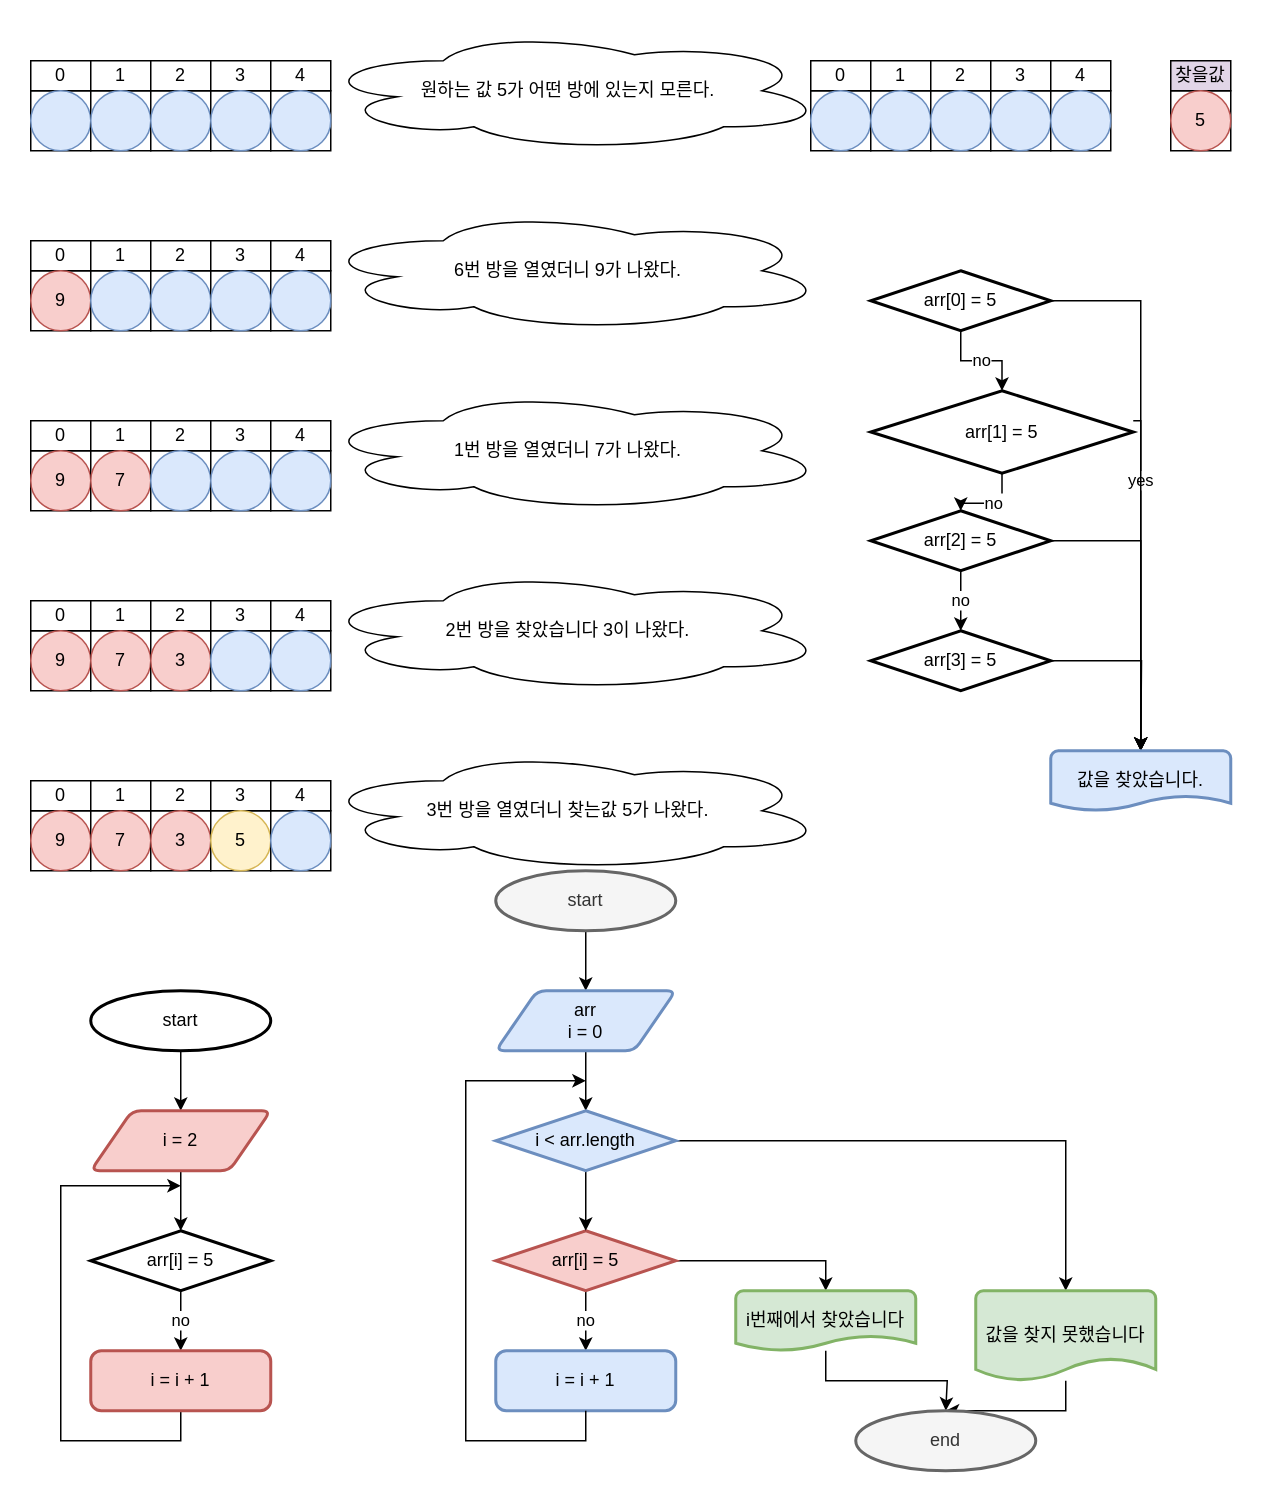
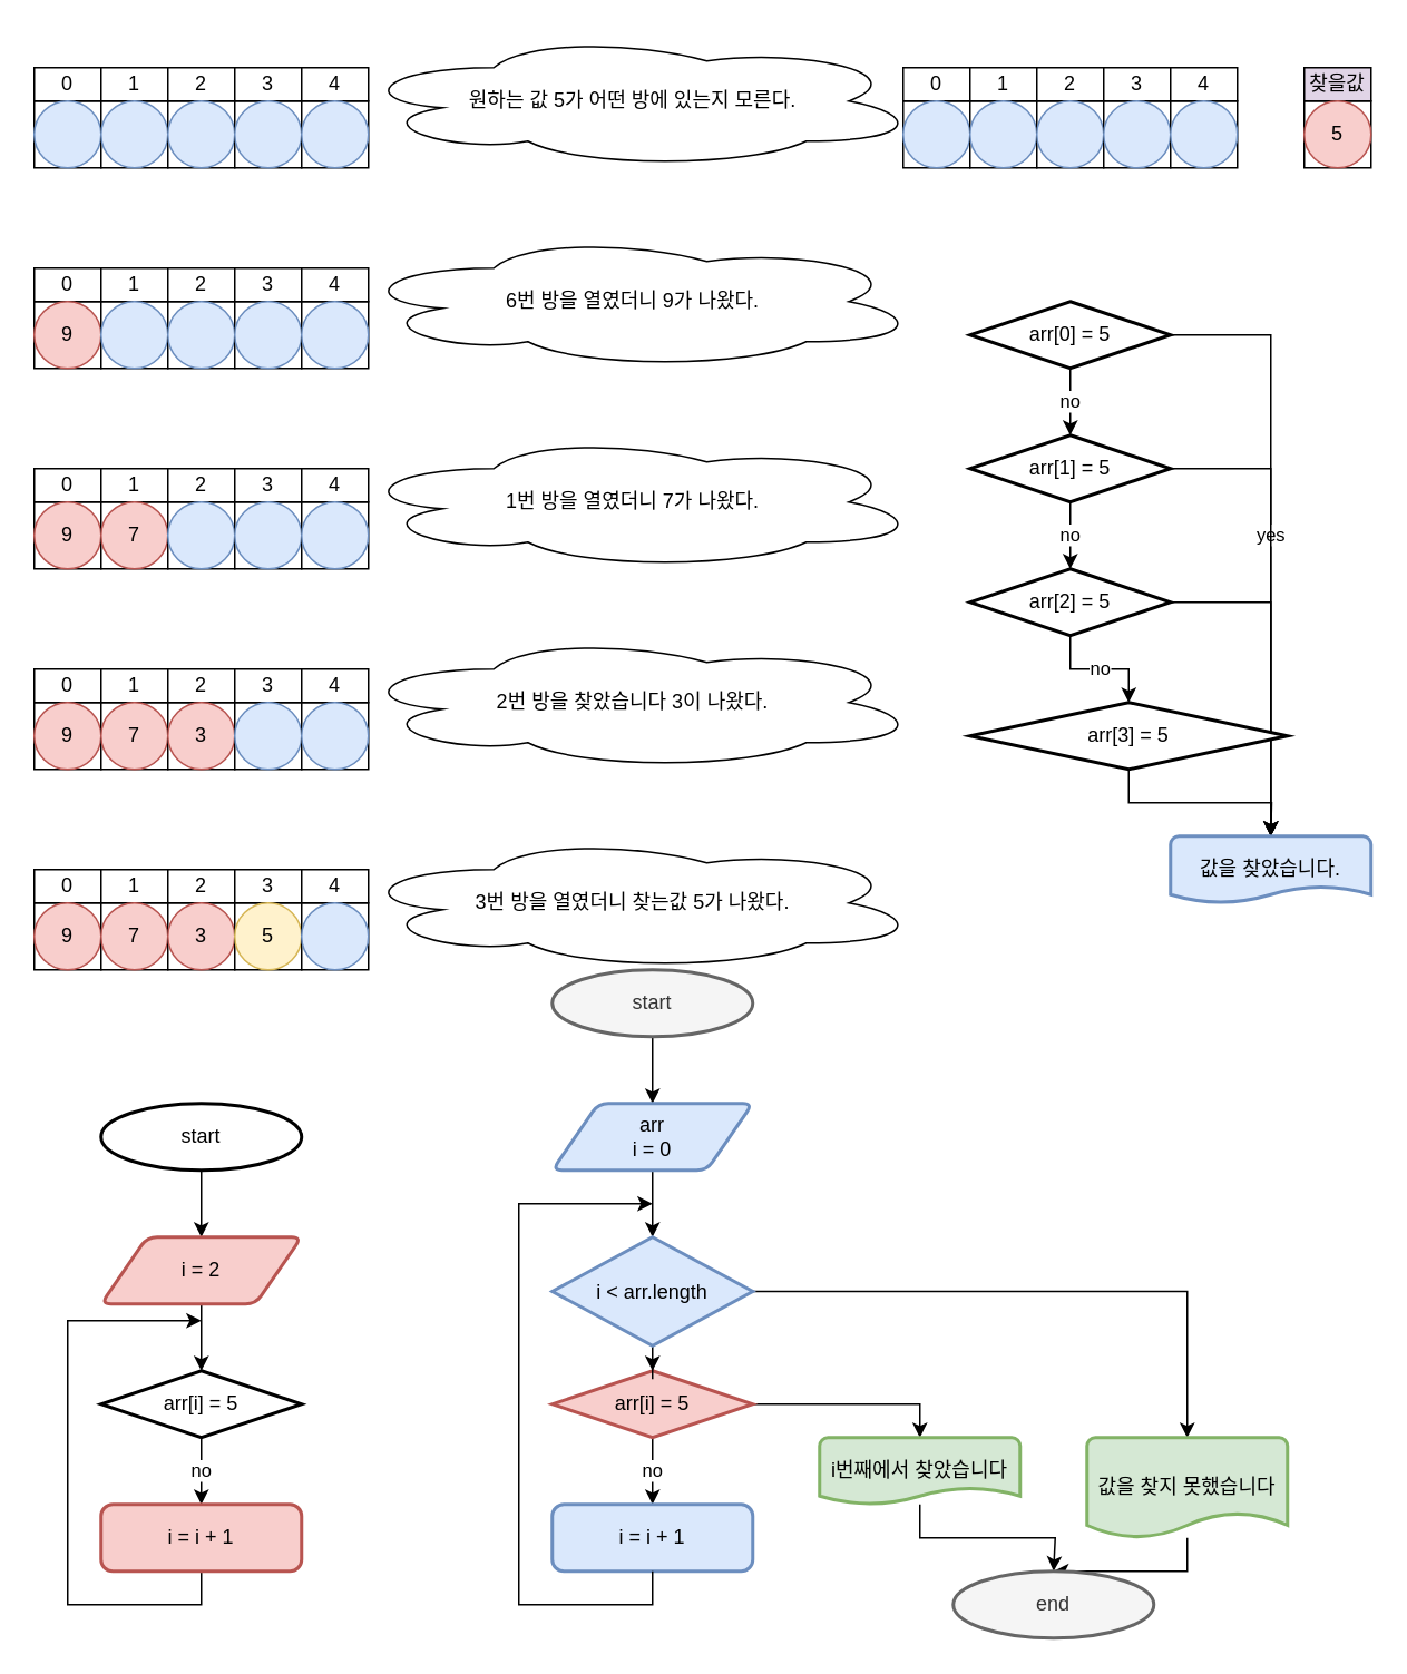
- <mxCell id="105" value="arr[1] = 5" style="strokeWidth=2;html=1;shape=mxgraph.flowchart.decision;whiteSpace=wrap;" vertex="1" parent="1"><mxGeometry x="580" y="260" width="175" height="55" as="geometry" /></mxCell>
+ <mxCell id="105" value="arr[1] = 5" style="strokeWidth=2;html=1;shape=mxgraph.flowchart.decision;whiteSpace=wrap;" vertex="1" parent="1"><mxGeometry x="580" y="260" width="120" height="40" as="geometry" /></mxCell>
- <mxCell id="110" value="arr[3] = 5" style="strokeWidth=2;html=1;shape=mxgraph.flowchart.decision;whiteSpace=wrap;" vertex="1" parent="1"><mxGeometry x="580" y="420" width="120" height="40" as="geometry" /></mxCell>
+ <mxCell id="110" value="arr[3] = 5" style="strokeWidth=2;html=1;shape=mxgraph.flowchart.decision;whiteSpace=wrap;" vertex="1" parent="1"><mxGeometry x="580" y="420" width="190" height="40" as="geometry" /></mxCell>
- <mxCell id="130" value="i &amp;lt; arr.length" style="strokeWidth=2;html=1;shape=mxgraph.flowchart.decision;whiteSpace=wrap;fillColor=#dae8fc;strokeColor=#6c8ebf;" vertex="1" parent="1"><mxGeometry x="330" y="740" width="120" height="40" as="geometry" /></mxCell>
+ <mxCell id="130" value="i &amp;lt; arr.length" style="strokeWidth=2;html=1;shape=mxgraph.flowchart.decision;whiteSpace=wrap;fillColor=#dae8fc;strokeColor=#6c8ebf;" vertex="1" parent="1"><mxGeometry x="330" y="740" width="120" height="65" as="geometry" /></mxCell>
